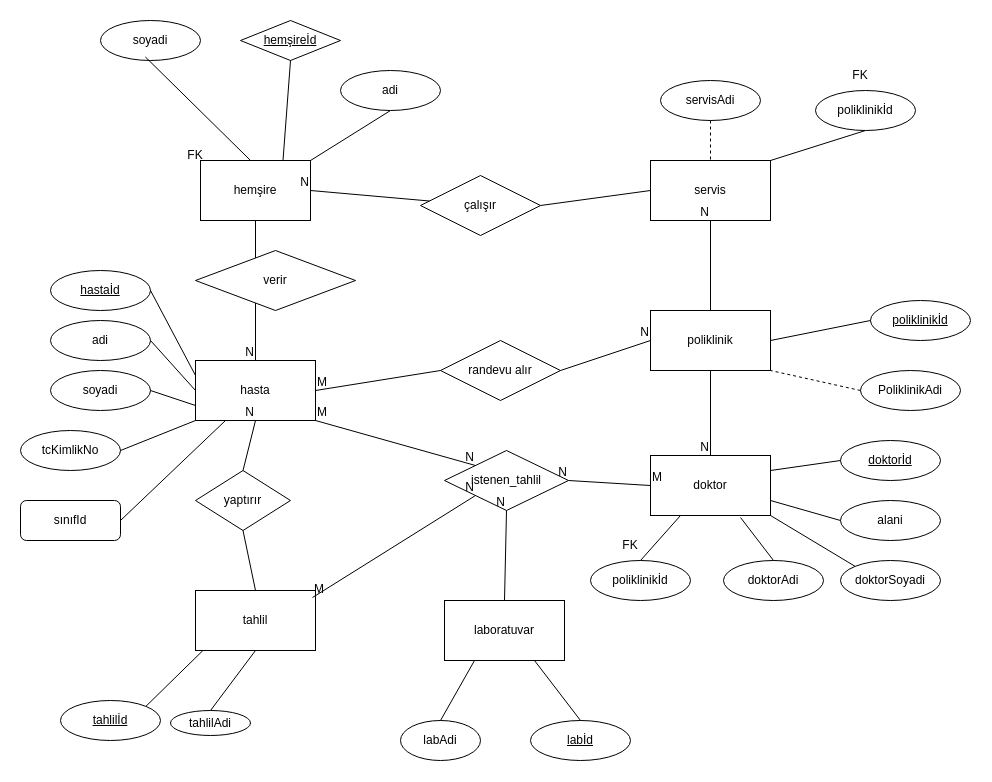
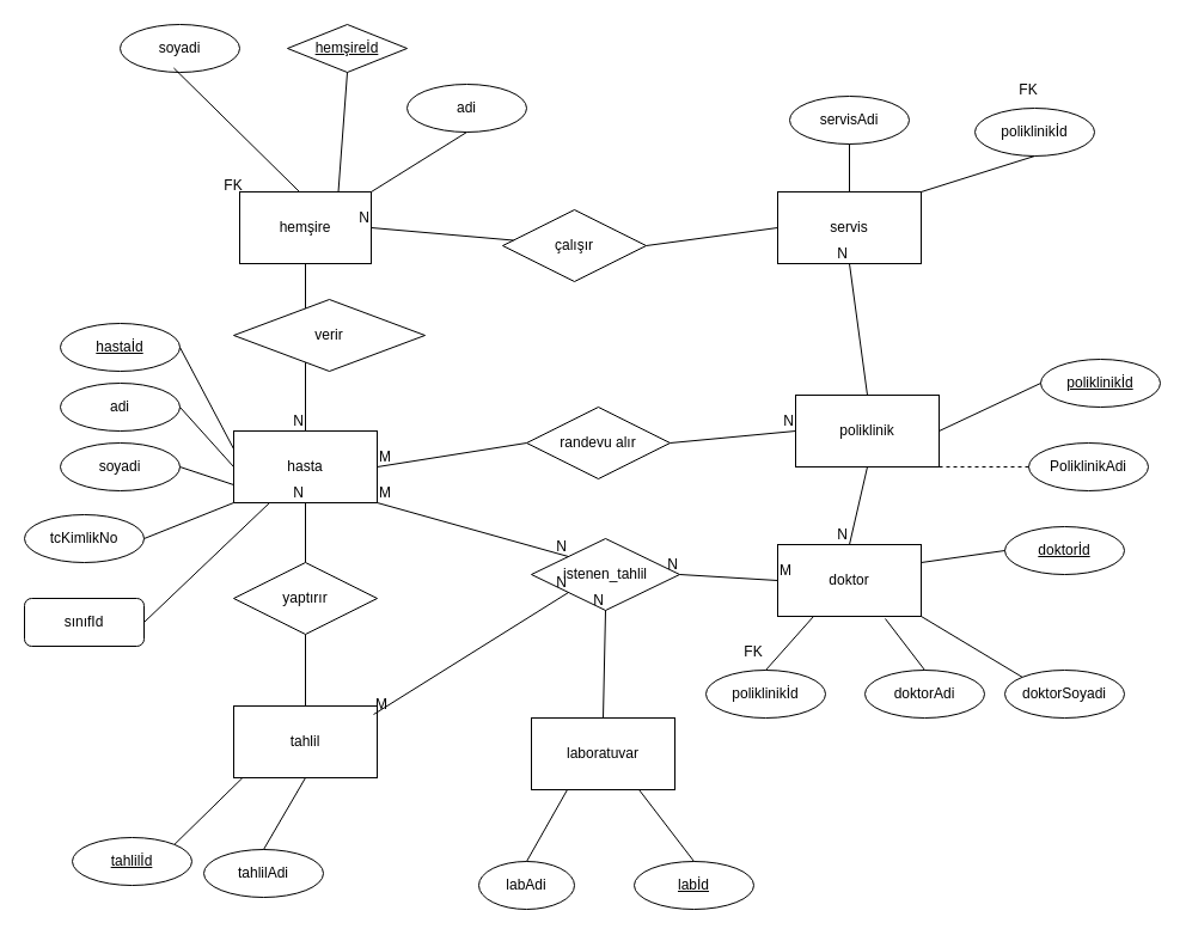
- <mxCell id="75" value="" style="endArrow=none;html=1;rounded=0;exitX=0.5;exitY=1;exitDx=0;exitDy=0;dashed=1;" edge="1" parent="1" source="68" target="39"><mxGeometry relative="1" as="geometry"><mxPoint x="440" y="300" as="sourcePoint" /><mxPoint x="600" y="300" as="targetPoint" /></mxGeometry></mxCell>
+ <mxCell id="75" value="" style="endArrow=none;html=1;rounded=0;exitX=0.5;exitY=1;exitDx=0;exitDy=0;" edge="1" parent="1" source="68" target="39"><mxGeometry relative="1" as="geometry"><mxPoint x="440" y="300" as="sourcePoint" /><mxPoint x="600" y="300" as="targetPoint" /></mxGeometry></mxCell>
- <mxCell id="4" value="poliklinik" style="rounded=0;whiteSpace=wrap;html=1;" vertex="1" parent="1"><mxGeometry x="650" y="310" width="120" height="60" as="geometry" /></mxCell>
+ <mxCell id="4" value="poliklinik" style="rounded=0;whiteSpace=wrap;html=1;" vertex="1" parent="1"><mxGeometry x="665" y="330" width="120" height="60" as="geometry" /></mxCell>
- <mxCell id="21" value="yaptırır" style="shape=rhombus;perimeter=rhombusPerimeter;whiteSpace=wrap;html=1;align=center;" vertex="1" parent="1"><mxGeometry x="195" y="470" width="95" height="60" as="geometry" /></mxCell>
+ <mxCell id="21" value="yaptırır" style="shape=rhombus;perimeter=rhombusPerimeter;whiteSpace=wrap;html=1;align=center;" vertex="1" parent="1"><mxGeometry x="195" y="470" width="120" height="60" as="geometry" /></mxCell>
- <mxCell id="82" value="" style="endArrow=none;html=1;rounded=0;entryX=1;entryY=0.75;entryDx=0;entryDy=0;exitX=0;exitY=0.5;exitDx=0;exitDy=0;" edge="1" parent="1" source="80" target="38"><mxGeometry relative="1" as="geometry"><mxPoint x="430" y="410" as="sourcePoint" /><mxPoint x="590" y="410" as="targetPoint" /></mxGeometry></mxCell>
- <mxCell id="80" value="alani" style="ellipse;whiteSpace=wrap;html=1;align=center;" vertex="1" parent="1"><mxGeometry x="840" y="500" width="100" height="40" as="geometry" /></mxCell>
- <mxCell id="91" value="tahlilAdi" style="ellipse;whiteSpace=wrap;html=1;align=center;" vertex="1" parent="1"><mxGeometry x="170" y="710" width="80" height="25" as="geometry" /></mxCell>
+ <mxCell id="91" value="tahlilAdi" style="ellipse;whiteSpace=wrap;html=1;align=center;" vertex="1" parent="1"><mxGeometry x="170" y="710" width="100" height="40" as="geometry" /></mxCell>
